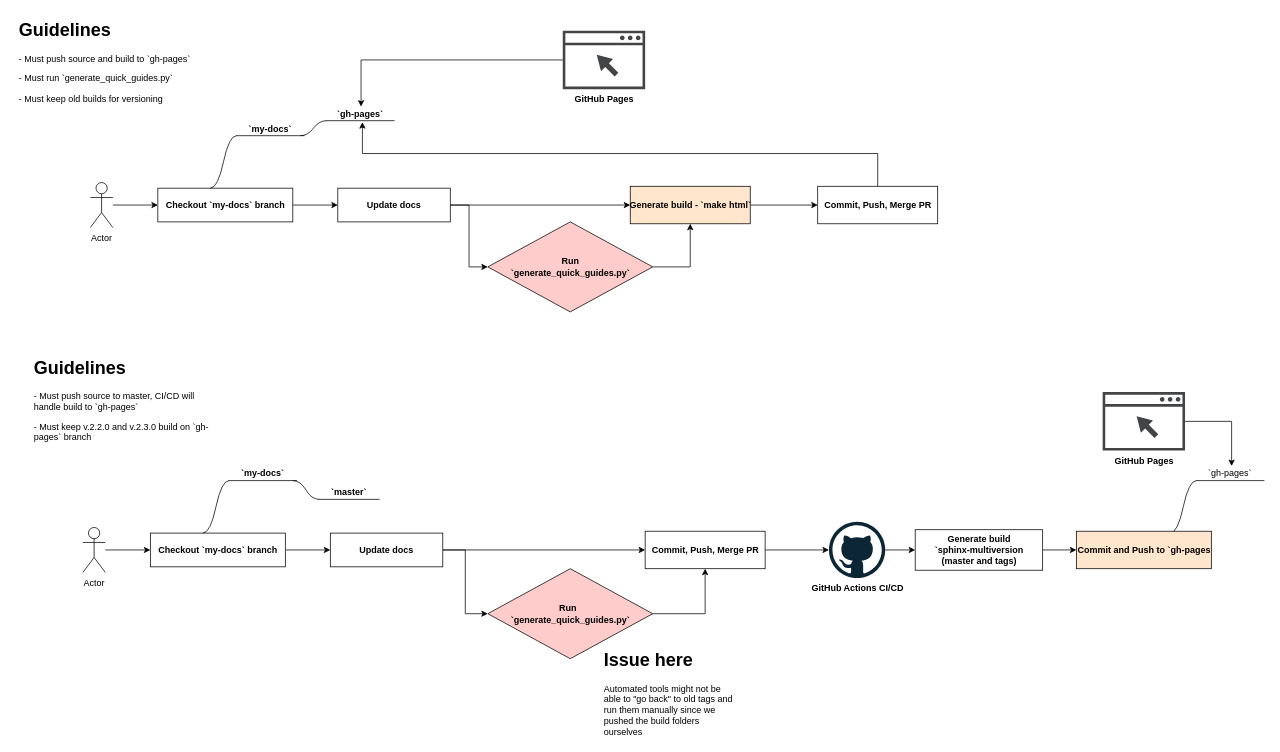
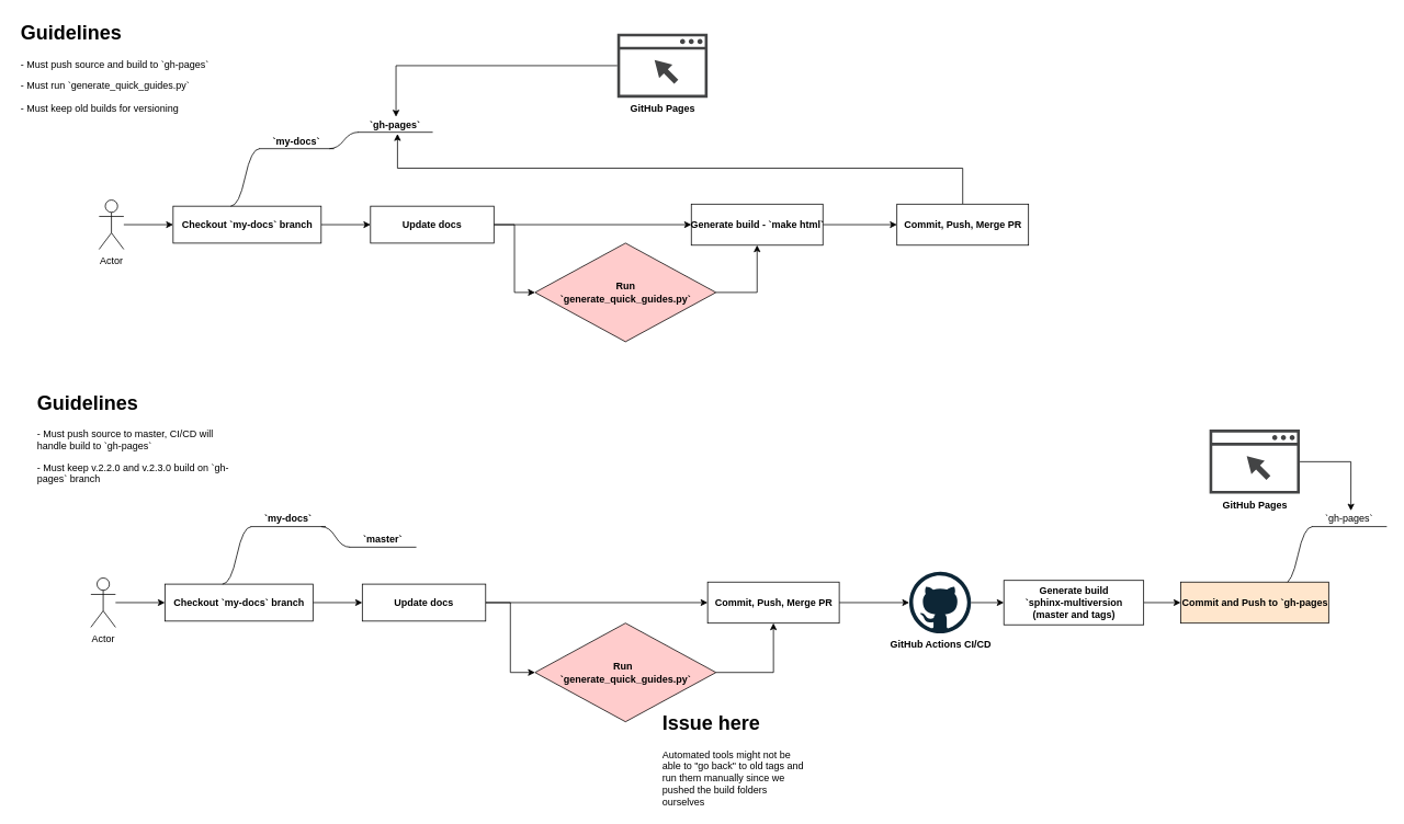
- <mxCell id="7" value="Generate build - `make html`" style="html=1;dashed=0;whitespace=wrap;fontStyle=1;fillColor=#ffe6cc;" vertex="1" parent="1"><mxGeometry x="840" y="247.5" width="160" height="50" as="geometry" /></mxCell>
+ <mxCell id="7" value="Generate build - `make html`" style="html=1;dashed=0;whitespace=wrap;fontStyle=1" vertex="1" parent="1"><mxGeometry x="840" y="247.5" width="160" height="50" as="geometry" /></mxCell>
